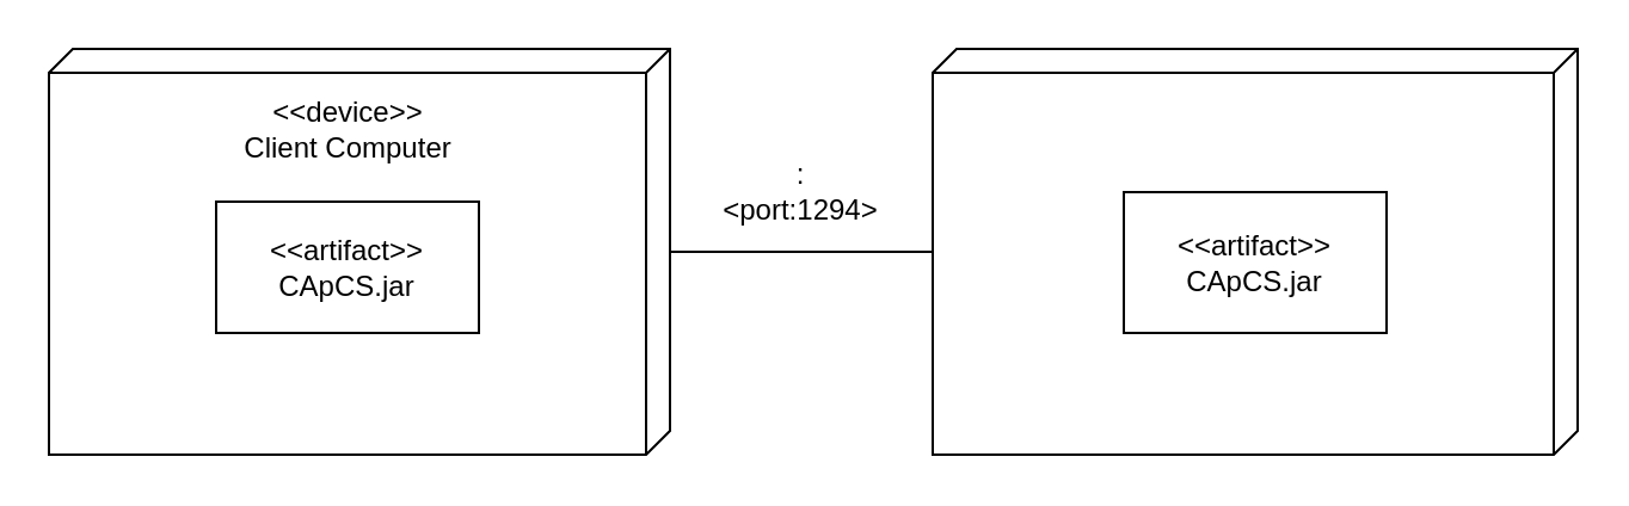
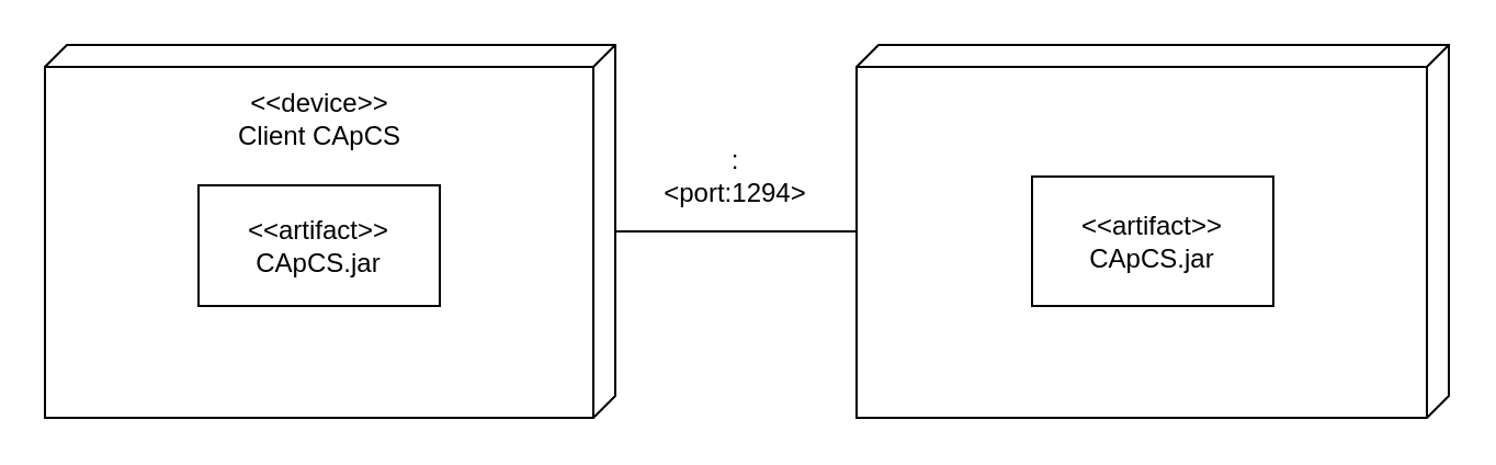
- <mxCell id="7" value="&amp;lt;&amp;lt;device&amp;gt;&amp;gt;&lt;br&gt;Client Computer" style="text;html=1;align=center;verticalAlign=middle;resizable=0;points=[];autosize=1;strokeColor=none;fillColor=none;" vertex="1" parent="1"><mxGeometry x="90" y="34" width="110" height="40" as="geometry" /></mxCell>
+ <mxCell id="7" value="&amp;lt;&amp;lt;device&amp;gt;&amp;gt;&lt;br&gt;Client CApCS" style="text;html=1;align=center;verticalAlign=middle;resizable=0;points=[];autosize=1;strokeColor=none;fillColor=none;" vertex="1" parent="1"><mxGeometry x="90" y="34" width="110" height="40" as="geometry" /></mxCell>
